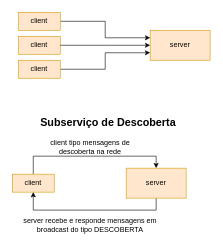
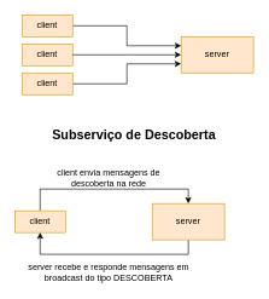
- <mxCell id="13" value="&lt;b&gt;&lt;font style=&quot;font-size: 18px;&quot;&gt;Subserviço de Descoberta&lt;/font&gt;&lt;/b&gt;" style="text;html=1;align=center;verticalAlign=middle;whiteSpace=wrap;rounded=0;" vertex="1" parent="1"><mxGeometry x="65" y="190" width="230" height="30" as="geometry" /></mxCell>
+ <mxCell id="13" value="&lt;b&gt;&lt;font style=&quot;font-size: 18px;&quot;&gt;Subserviço de Descoberta&lt;/font&gt;&lt;/b&gt;" style="text;html=1;align=center;verticalAlign=middle;whiteSpace=wrap;rounded=0;" vertex="1" parent="1"><mxGeometry x="70" y="170" width="230" height="30" as="geometry" /></mxCell>
- <mxCell id="20" value="client tipo mensagens de descoberta na rede" style="text;html=1;align=center;verticalAlign=middle;whiteSpace=wrap;rounded=0;" vertex="1" parent="1"><mxGeometry x="70" y="240" width="160" height="10" as="geometry" /></mxCell>
+ <mxCell id="20" value="client envia mensagens de descoberta na rede" style="text;html=1;align=center;verticalAlign=middle;whiteSpace=wrap;rounded=0;" vertex="1" parent="1"><mxGeometry x="70" y="240" width="160" height="10" as="geometry" /></mxCell>
